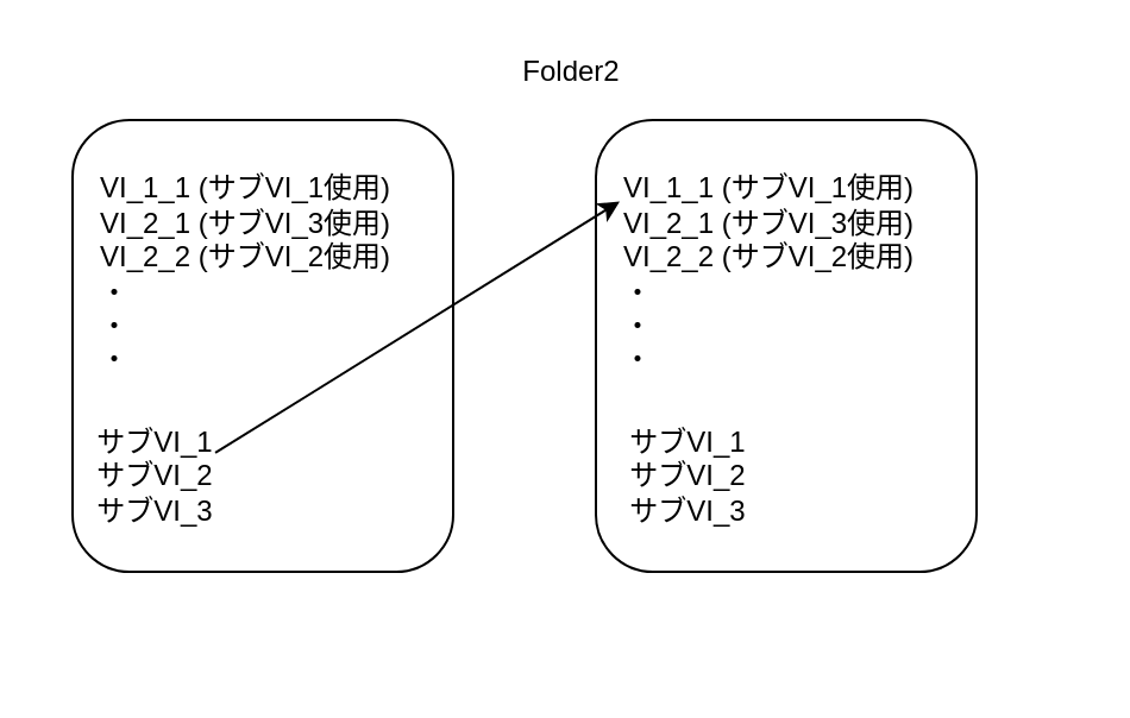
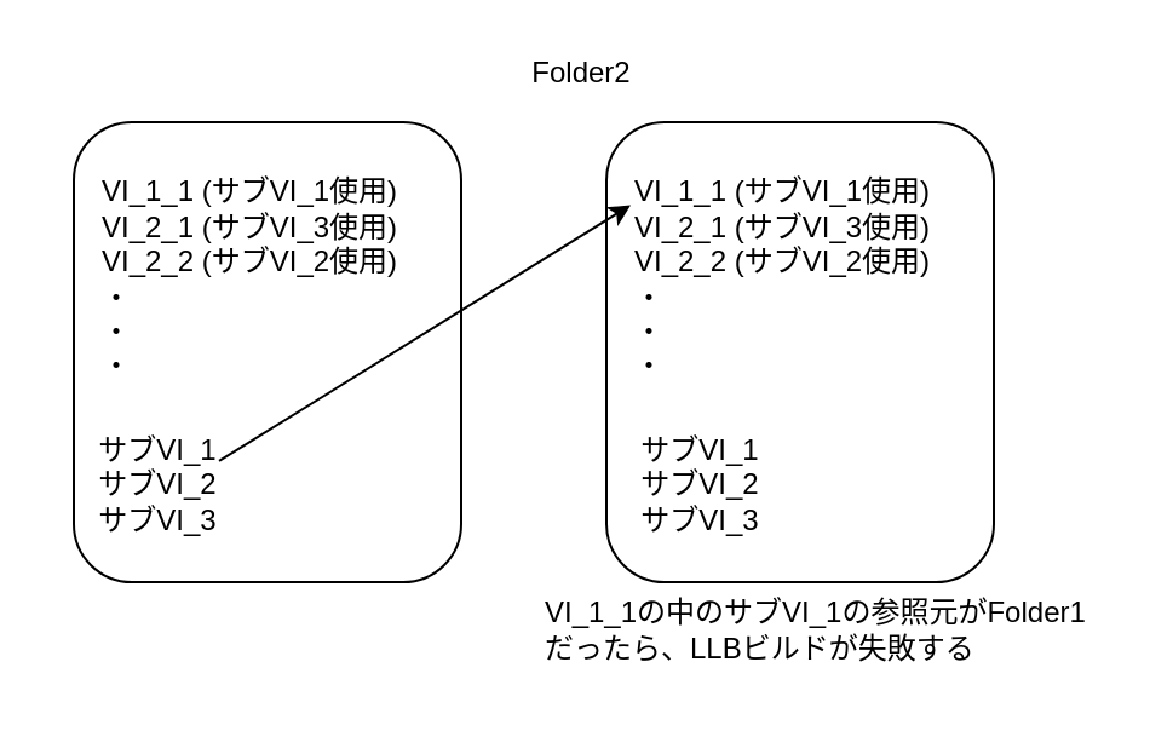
+ <mxCell id="10" value="VI_1_1の中のサブVI_1の参照元がFolder1だったら、LLBビルドが失敗する" style="text;html=1;strokeColor=none;fillColor=none;align=left;verticalAlign=middle;whiteSpace=wrap;rounded=0;" vertex="1" parent="1"><mxGeometry x="223" y="240" width="230" height="40" as="geometry" /></mxCell>
